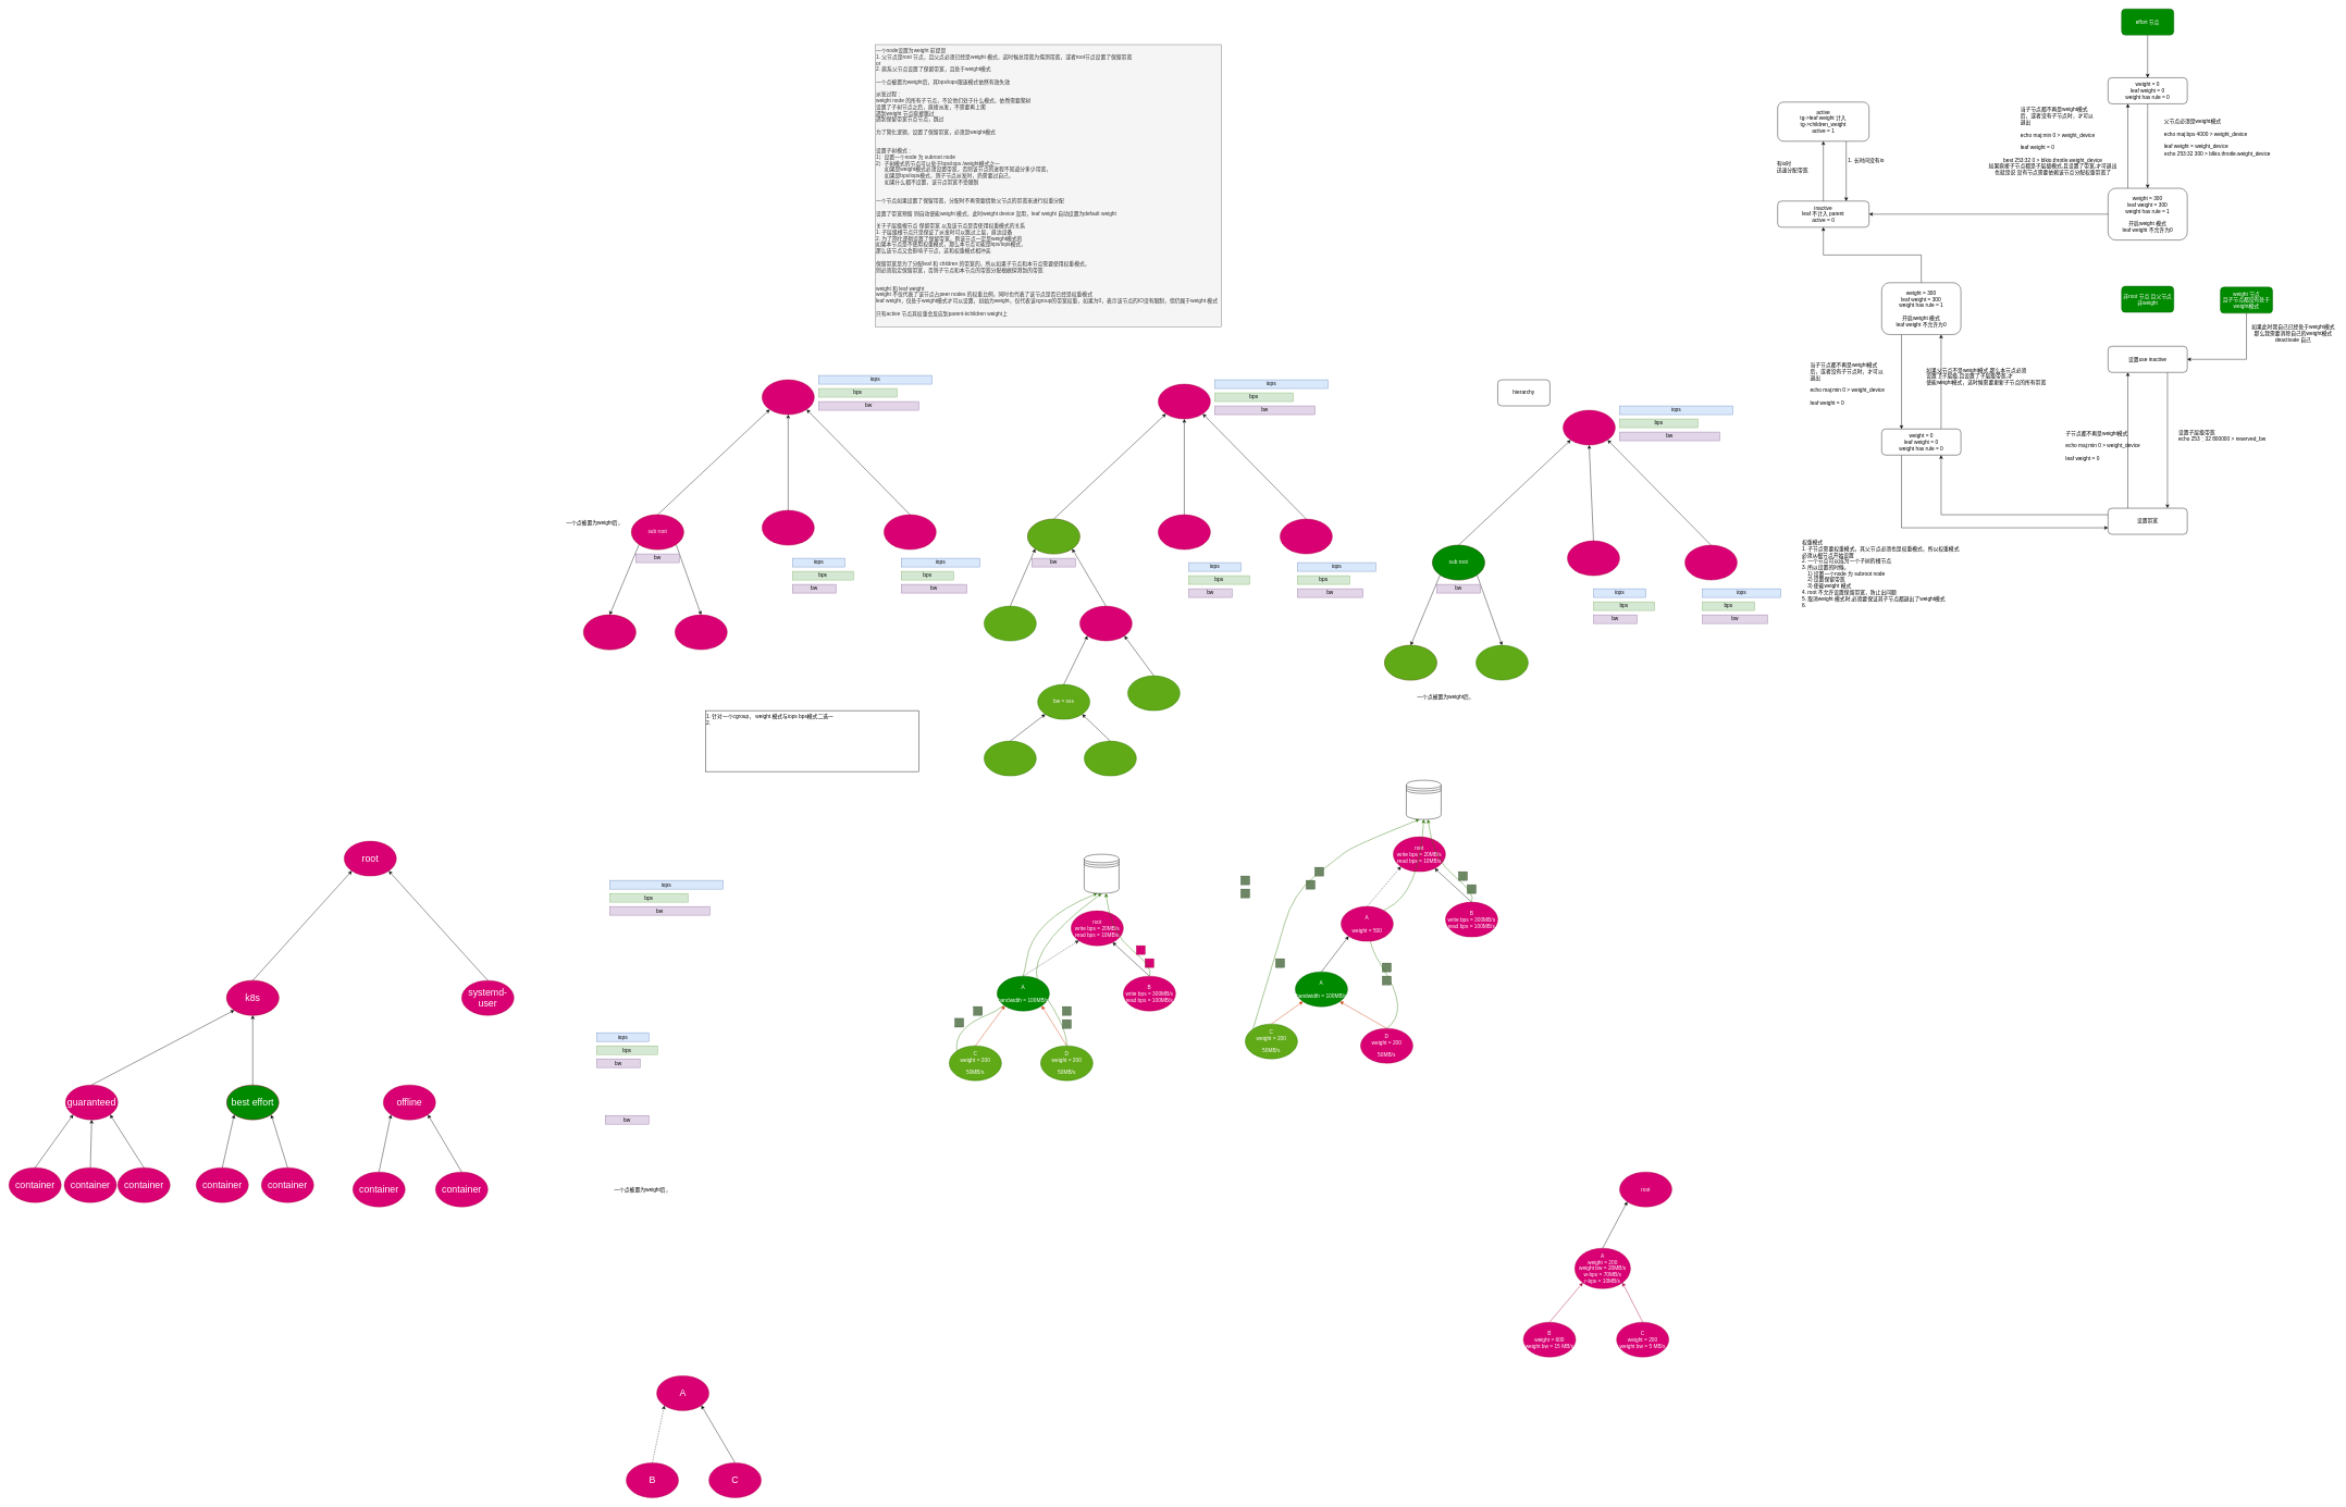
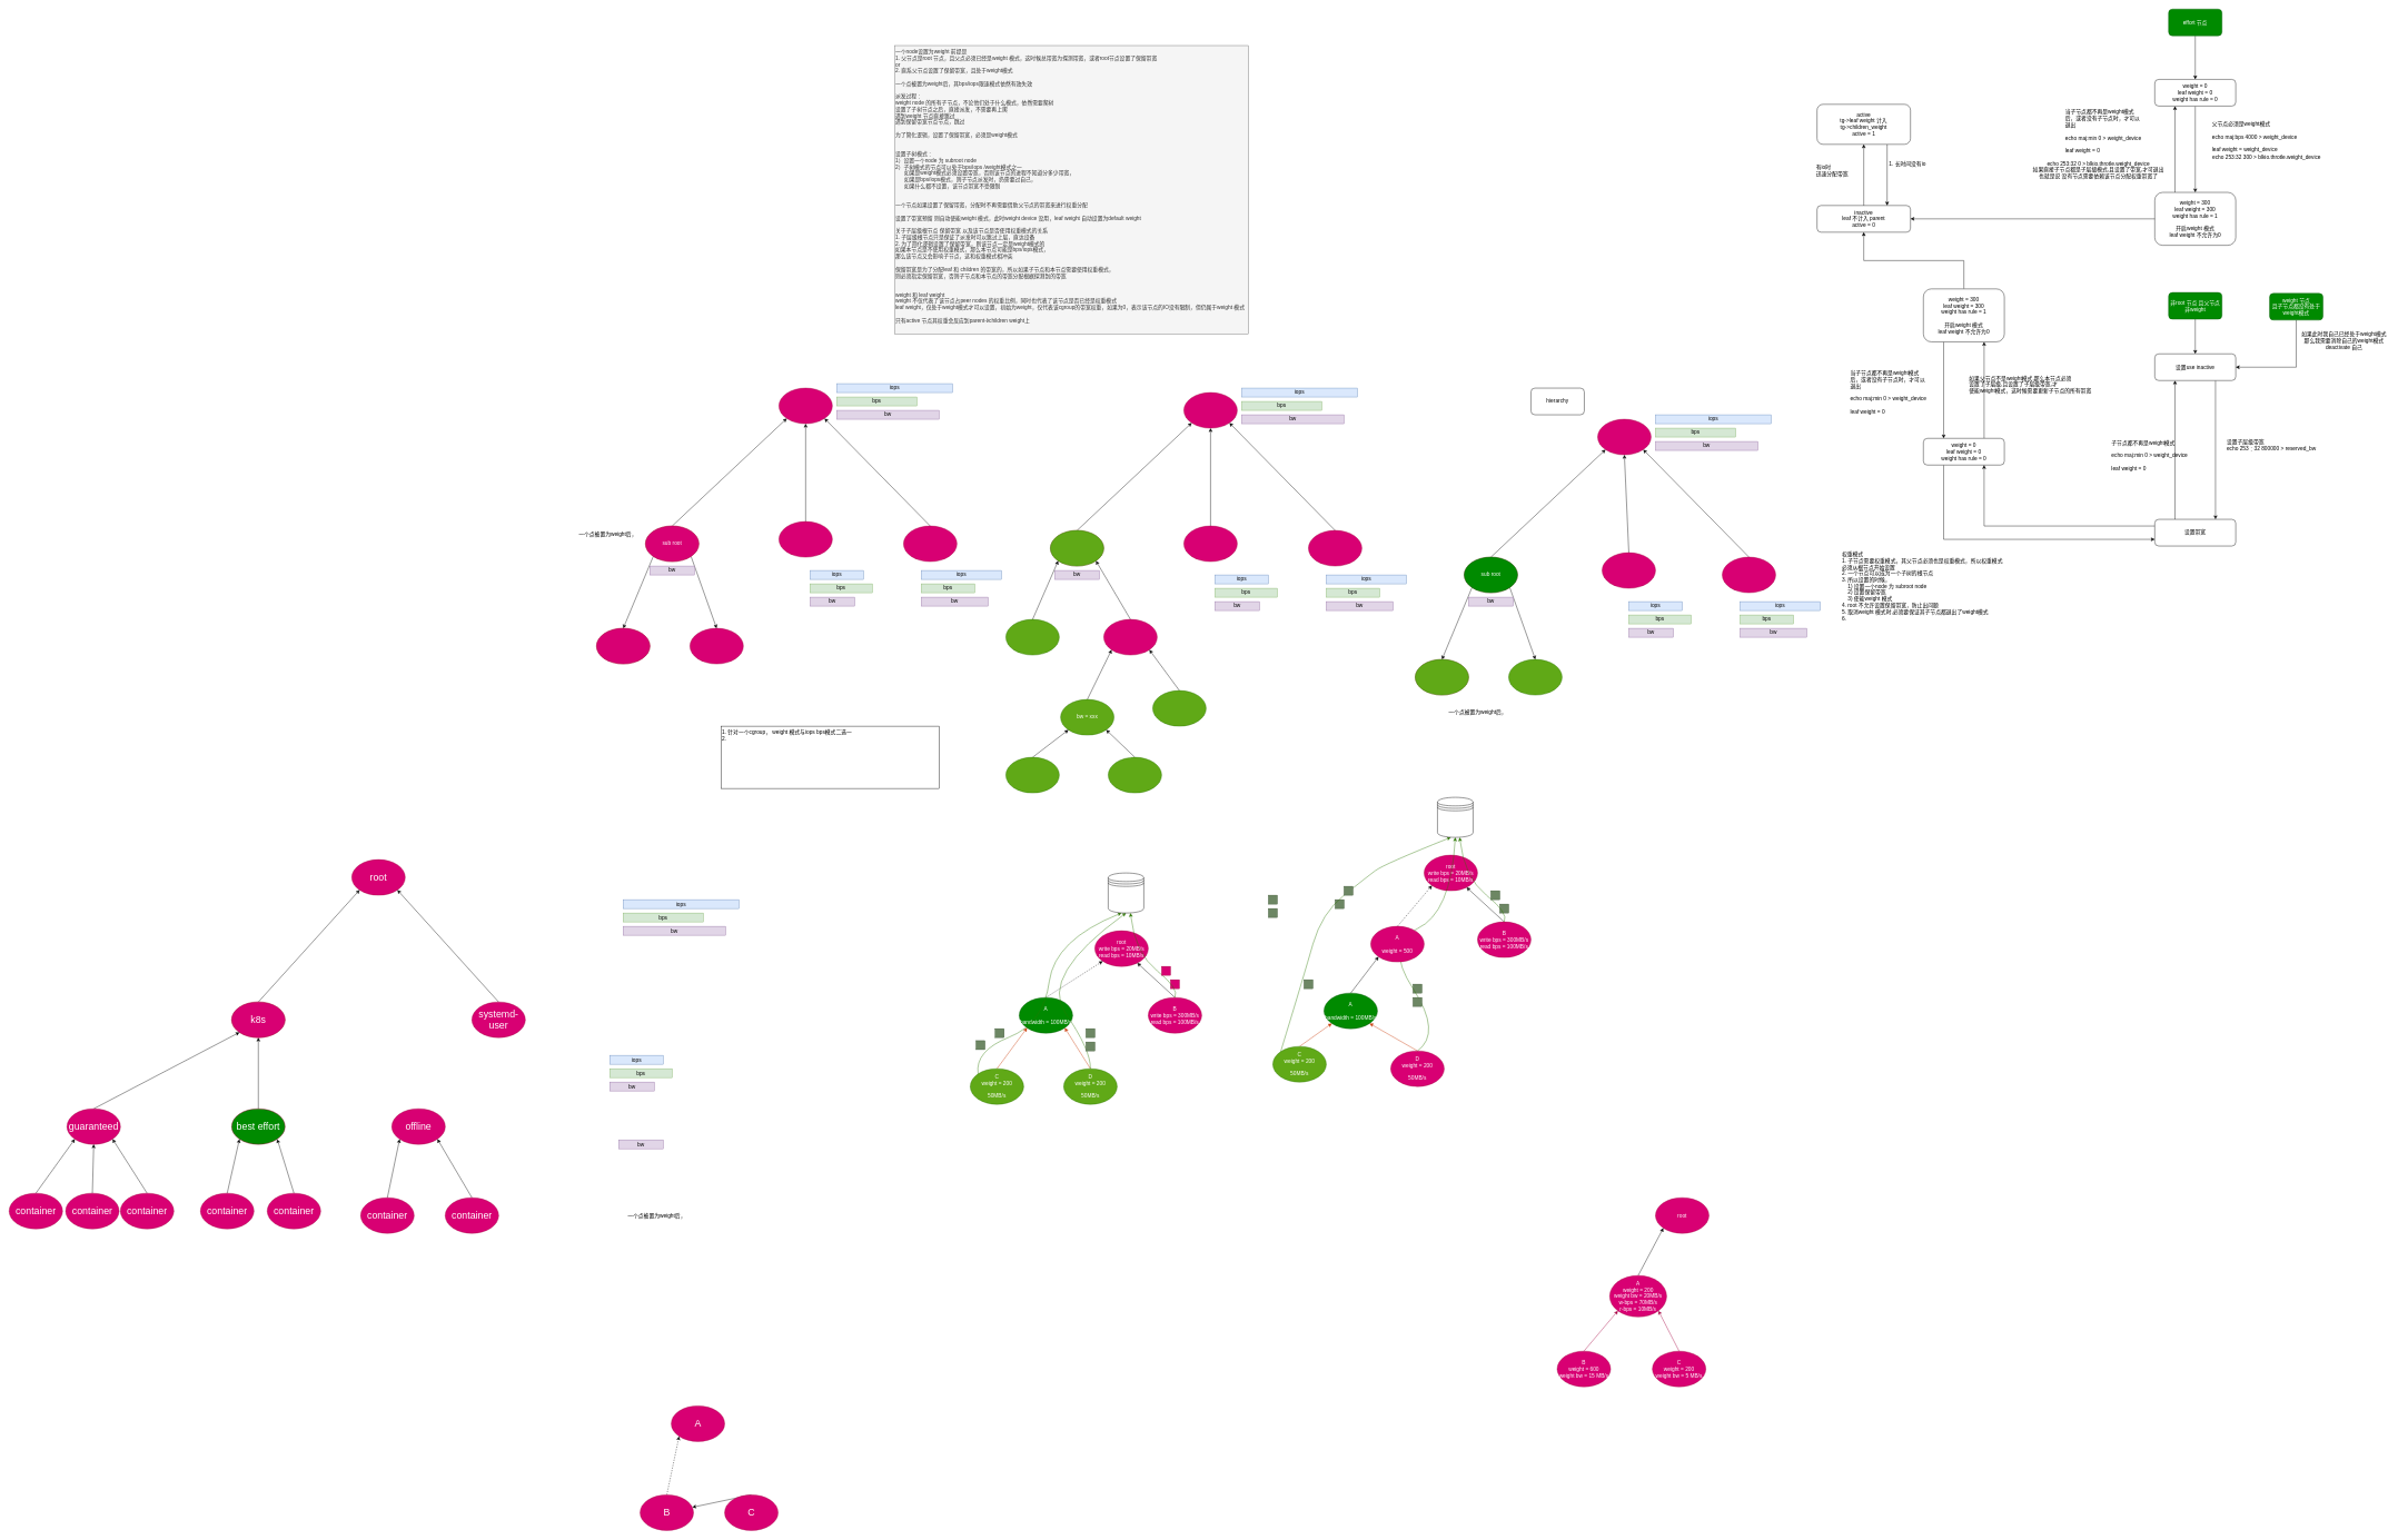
- <mxCell id="191" value="best 253:32 0 &amp;gt; blkio.throtle.weight_device&lt;br&gt;如果直接子节点都是子层级模式,且设置了带宽,才可退出&lt;br&gt;也就是说 没有节点需要依赖该节点分配权重带宽了" style="text;html=1;align=center;verticalAlign=middle;resizable=0;points=[];autosize=1;" parent="1" vertex="1"><mxGeometry x="4562" y="359" width="305" height="46" as="geometry" /></mxCell>
+ <mxCell id="191" value="echo 253:32 0 &amp;gt; blkio.throtle.weight_device&lt;br&gt;如果直接子节点都是子层级模式,且设置了带宽,才可退出&lt;br&gt;也就是说 没有节点需要依赖该节点分配权重带宽了" style="text;html=1;align=center;verticalAlign=middle;resizable=0;points=[];autosize=1;" parent="1" vertex="1"><mxGeometry x="4562" y="359" width="305" height="46" as="geometry" /></mxCell>
+ <mxCell id="192" style="edgeStyle=orthogonalEdgeStyle;rounded=0;orthogonalLoop=1;jettySize=auto;html=1;exitX=0.5;exitY=1;exitDx=0;exitDy=0;" parent="1" source="193" target="196" edge="1"><mxGeometry relative="1" as="geometry" /></mxCell>
- <mxCell id="208" style="edgeStyle=none;rounded=0;orthogonalLoop=1;jettySize=auto;html=1;exitX=0.5;exitY=0;exitDx=0;exitDy=0;entryX=1;entryY=1;entryDx=0;entryDy=0;fontSize=22;" parent="1" source="209" target="205" edge="1"><mxGeometry relative="1" as="geometry" /></mxCell>
+ <mxCell id="208" style="edgeStyle=none;rounded=0;orthogonalLoop=1;jettySize=auto;html=1;exitX=0.5;exitY=0;exitDx=0;exitDy=0;fontSize=22;" parent="1" source="209" target="207" edge="1"><mxGeometry relative="1" as="geometry" /></mxCell>
